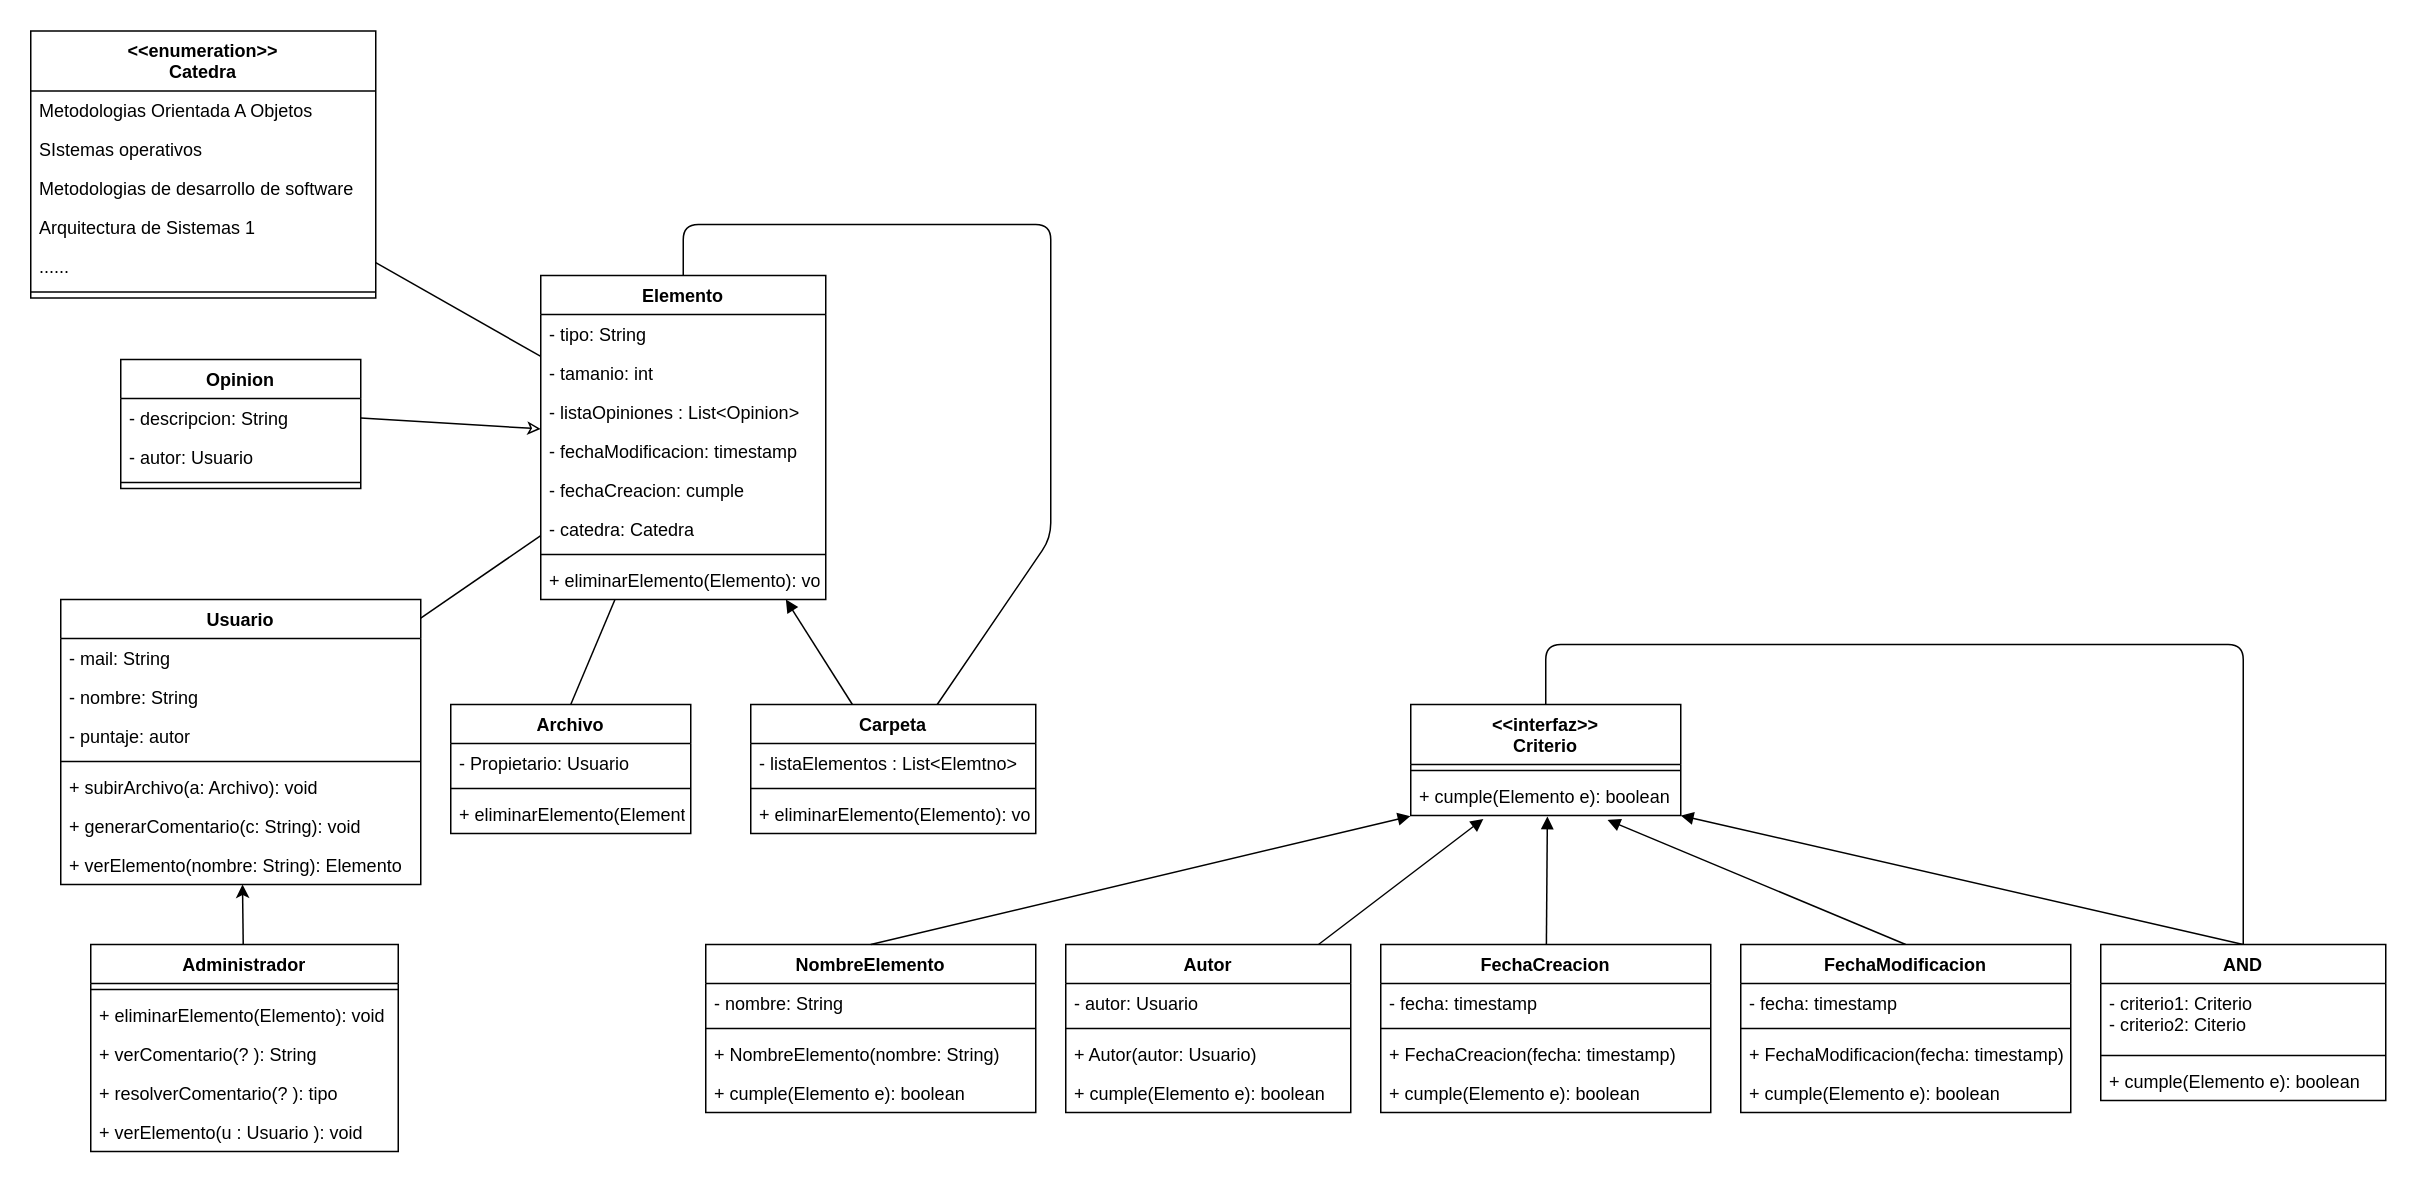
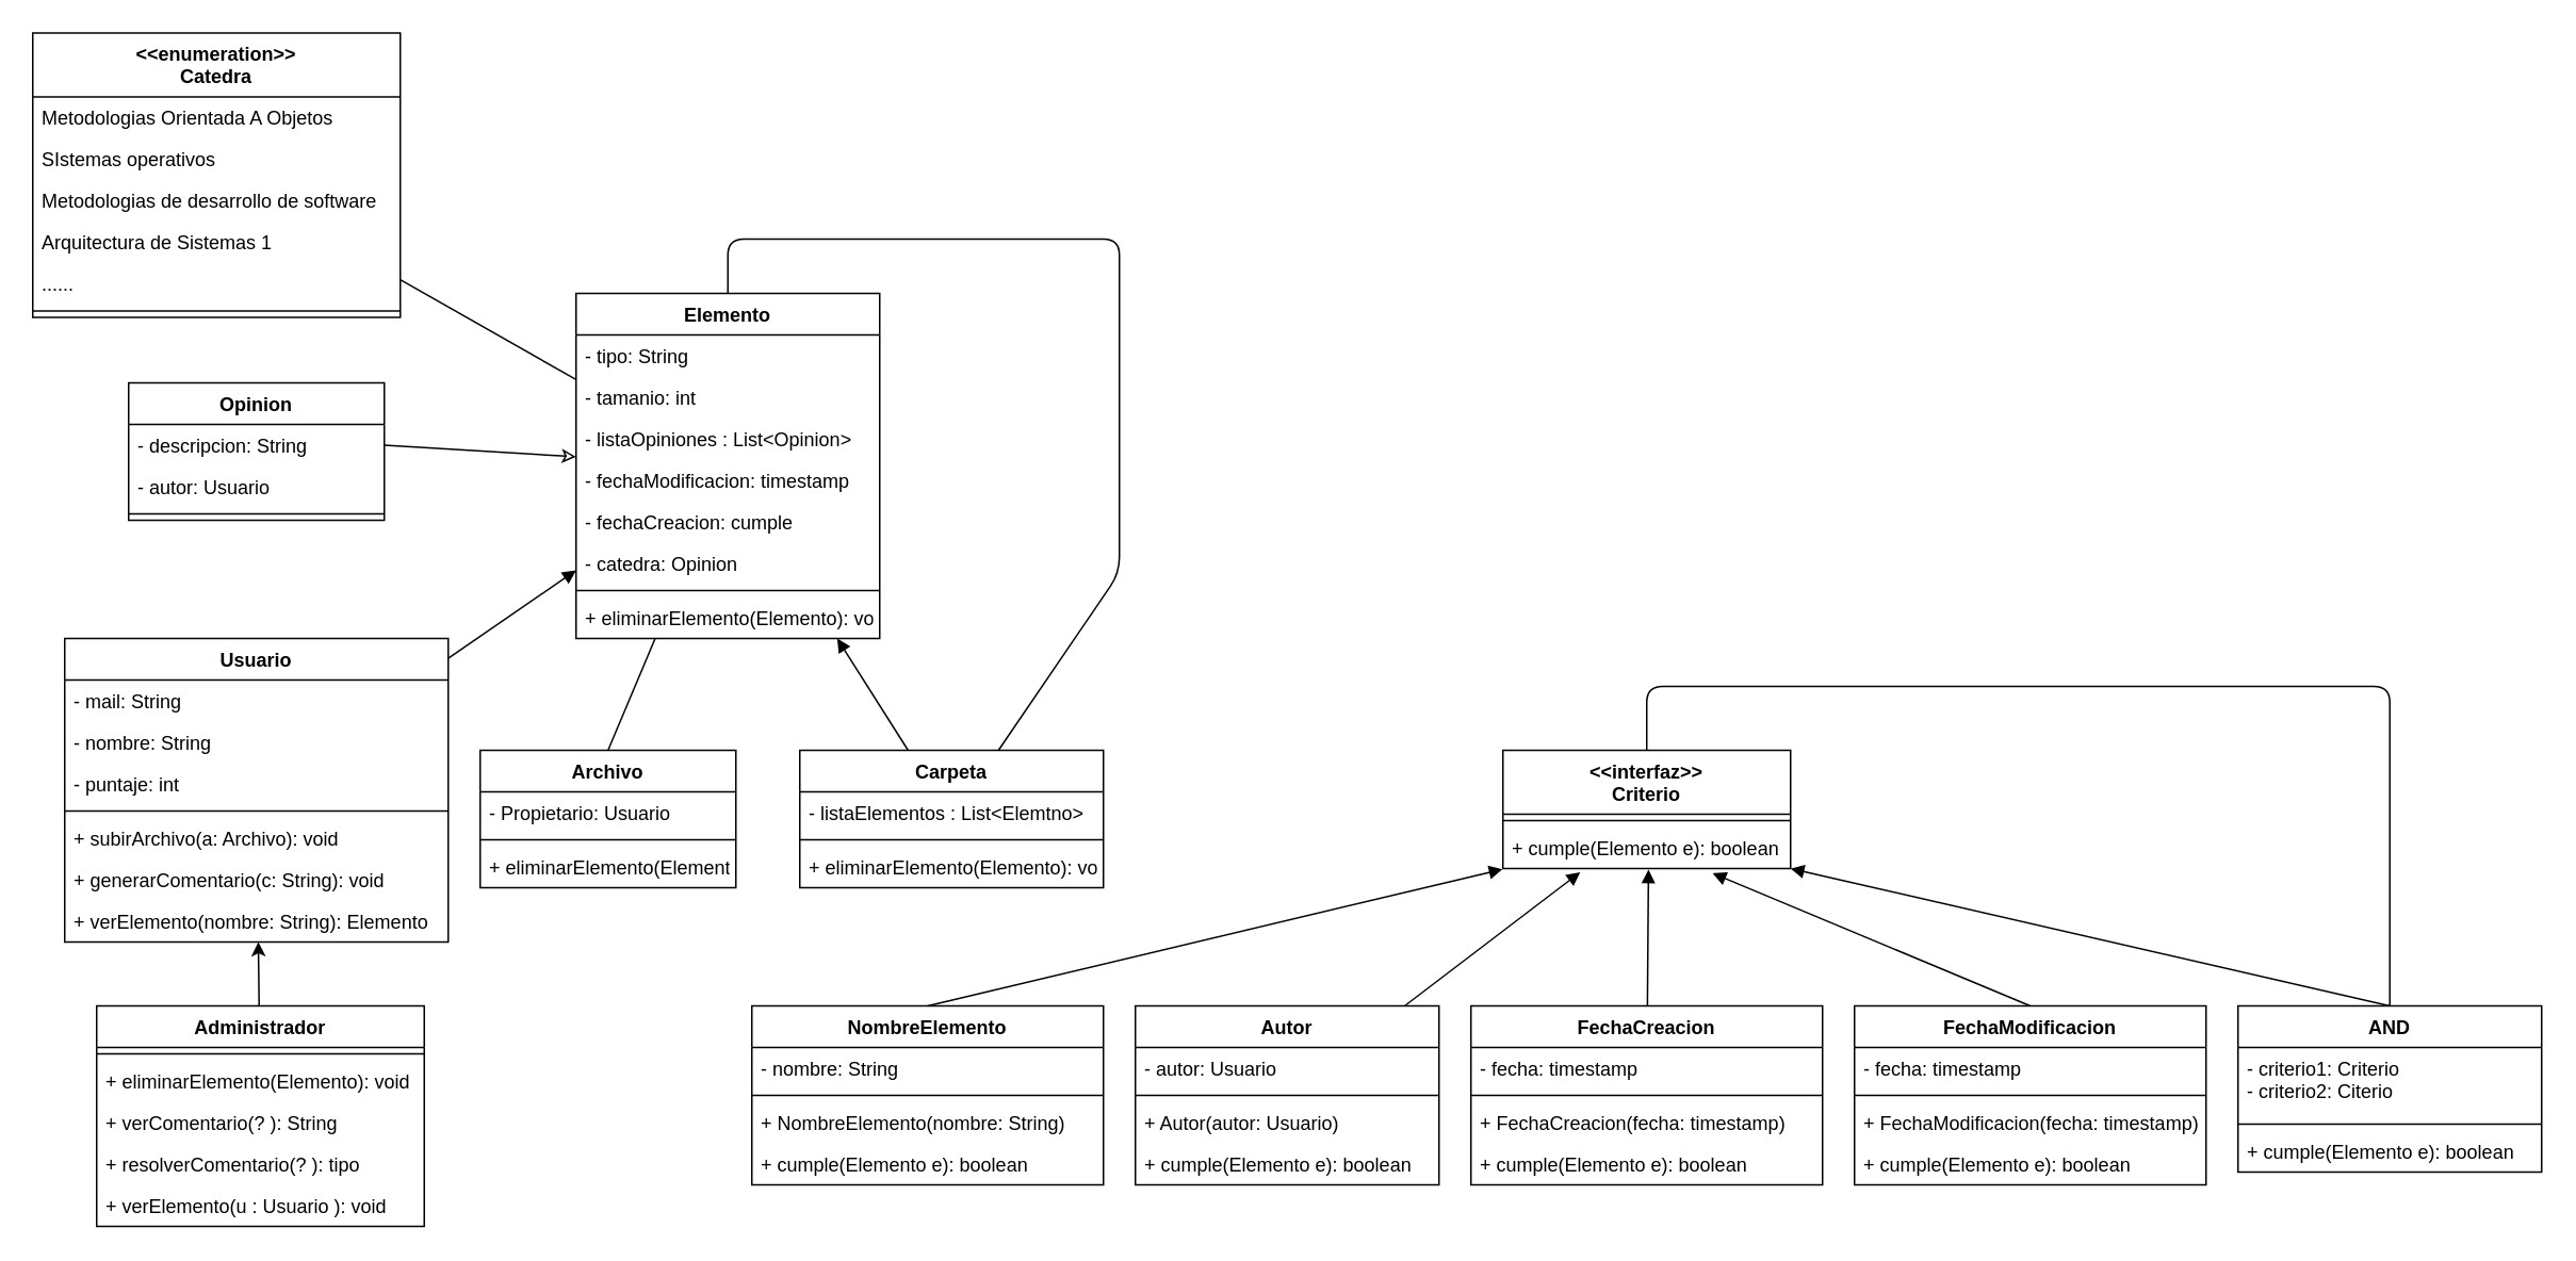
- <mxCell id="18" value="- catedra: Catedra" style="text;strokeColor=none;fillColor=none;align=left;verticalAlign=top;spacingLeft=4;spacingRight=4;overflow=hidden;rotatable=0;points=[[0,0.5],[1,0.5]];portConstraint=eastwest;" parent="12" vertex="1"><mxGeometry y="156" width="190" height="26" as="geometry" /></mxCell>
+ <mxCell id="18" value="- catedra: Opinion" style="text;strokeColor=none;fillColor=none;align=left;verticalAlign=top;spacingLeft=4;spacingRight=4;overflow=hidden;rotatable=0;points=[[0,0.5],[1,0.5]];portConstraint=eastwest;" parent="12" vertex="1"><mxGeometry y="156" width="190" height="26" as="geometry" /></mxCell>
- <mxCell id="70" value="" style="endArrow=none;html=1;" parent="1" source="30" target="12" edge="1"><mxGeometry width="50" height="50" relative="1" as="geometry"><mxPoint x="80" y="429" as="sourcePoint" /><mxPoint x="130" y="379" as="targetPoint" /></mxGeometry></mxCell>
+ <mxCell id="70" value="" style="endArrow=block;html=1;" parent="1" source="30" target="12" edge="1"><mxGeometry width="50" height="50" relative="1" as="geometry"><mxPoint x="80" y="429" as="sourcePoint" /><mxPoint x="130" y="379" as="targetPoint" /></mxGeometry></mxCell>
- <mxCell id="33" value="- puntaje: autor" style="text;strokeColor=none;fillColor=none;align=left;verticalAlign=top;spacingLeft=4;spacingRight=4;overflow=hidden;rotatable=0;points=[[0,0.5],[1,0.5]];portConstraint=eastwest;" parent="30" vertex="1"><mxGeometry y="78" width="240" height="26" as="geometry" /></mxCell>
+ <mxCell id="33" value="- puntaje: int" style="text;strokeColor=none;fillColor=none;align=left;verticalAlign=top;spacingLeft=4;spacingRight=4;overflow=hidden;rotatable=0;points=[[0,0.5],[1,0.5]];portConstraint=eastwest;" parent="30" vertex="1"><mxGeometry y="78" width="240" height="26" as="geometry" /></mxCell>
